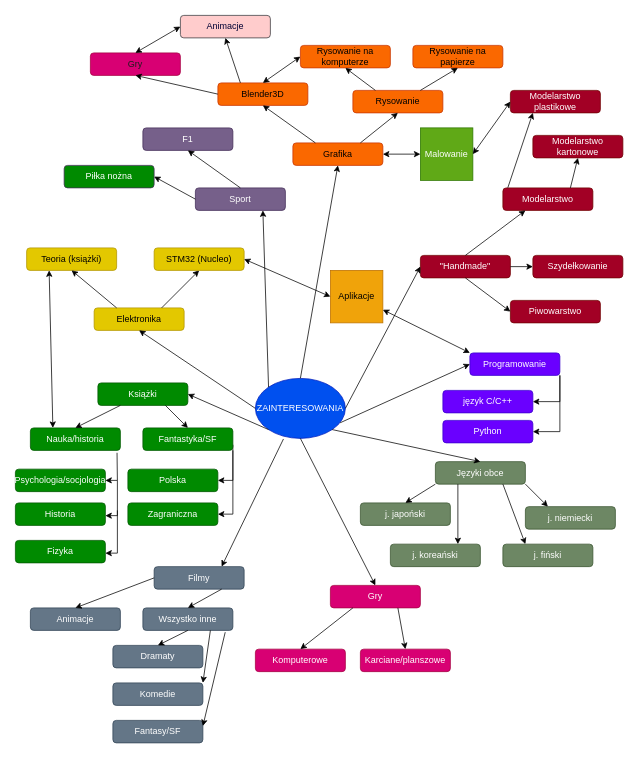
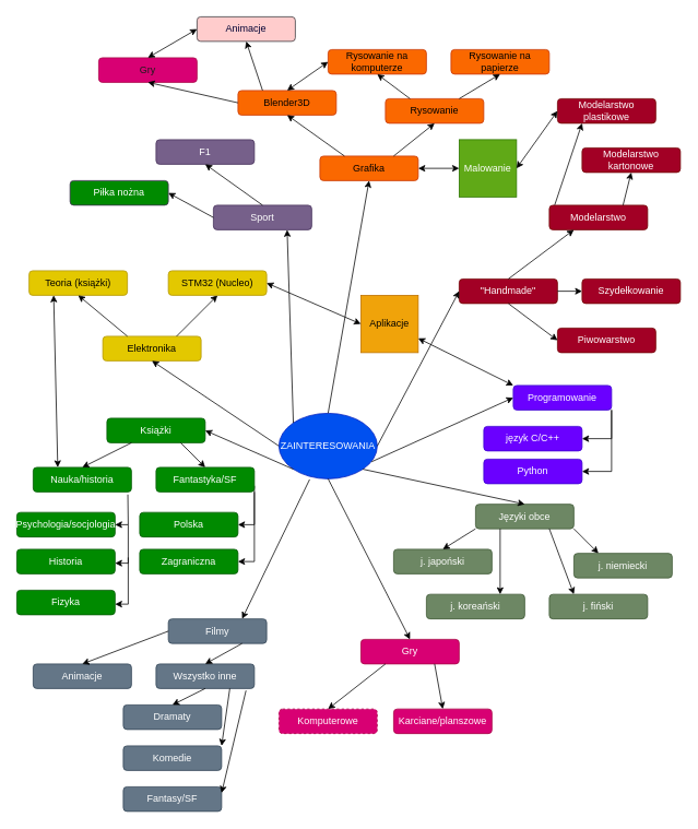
- <mxCell id="75" value="Komputerowe" style="rounded=1;whiteSpace=wrap;html=1;fillColor=#d80073;fontColor=#ffffff;strokeColor=#A50040;" vertex="1" parent="1"><mxGeometry x="340" y="865" width="120" height="30" as="geometry" /></mxCell>
+ <mxCell id="75" value="Komputerowe" style="rounded=1;whiteSpace=wrap;html=1;fillColor=#d80073;fontColor=#ffffff;strokeColor=#A50040;dashed=1;" vertex="1" parent="1"><mxGeometry x="340" y="865" width="120" height="30" as="geometry" /></mxCell>
